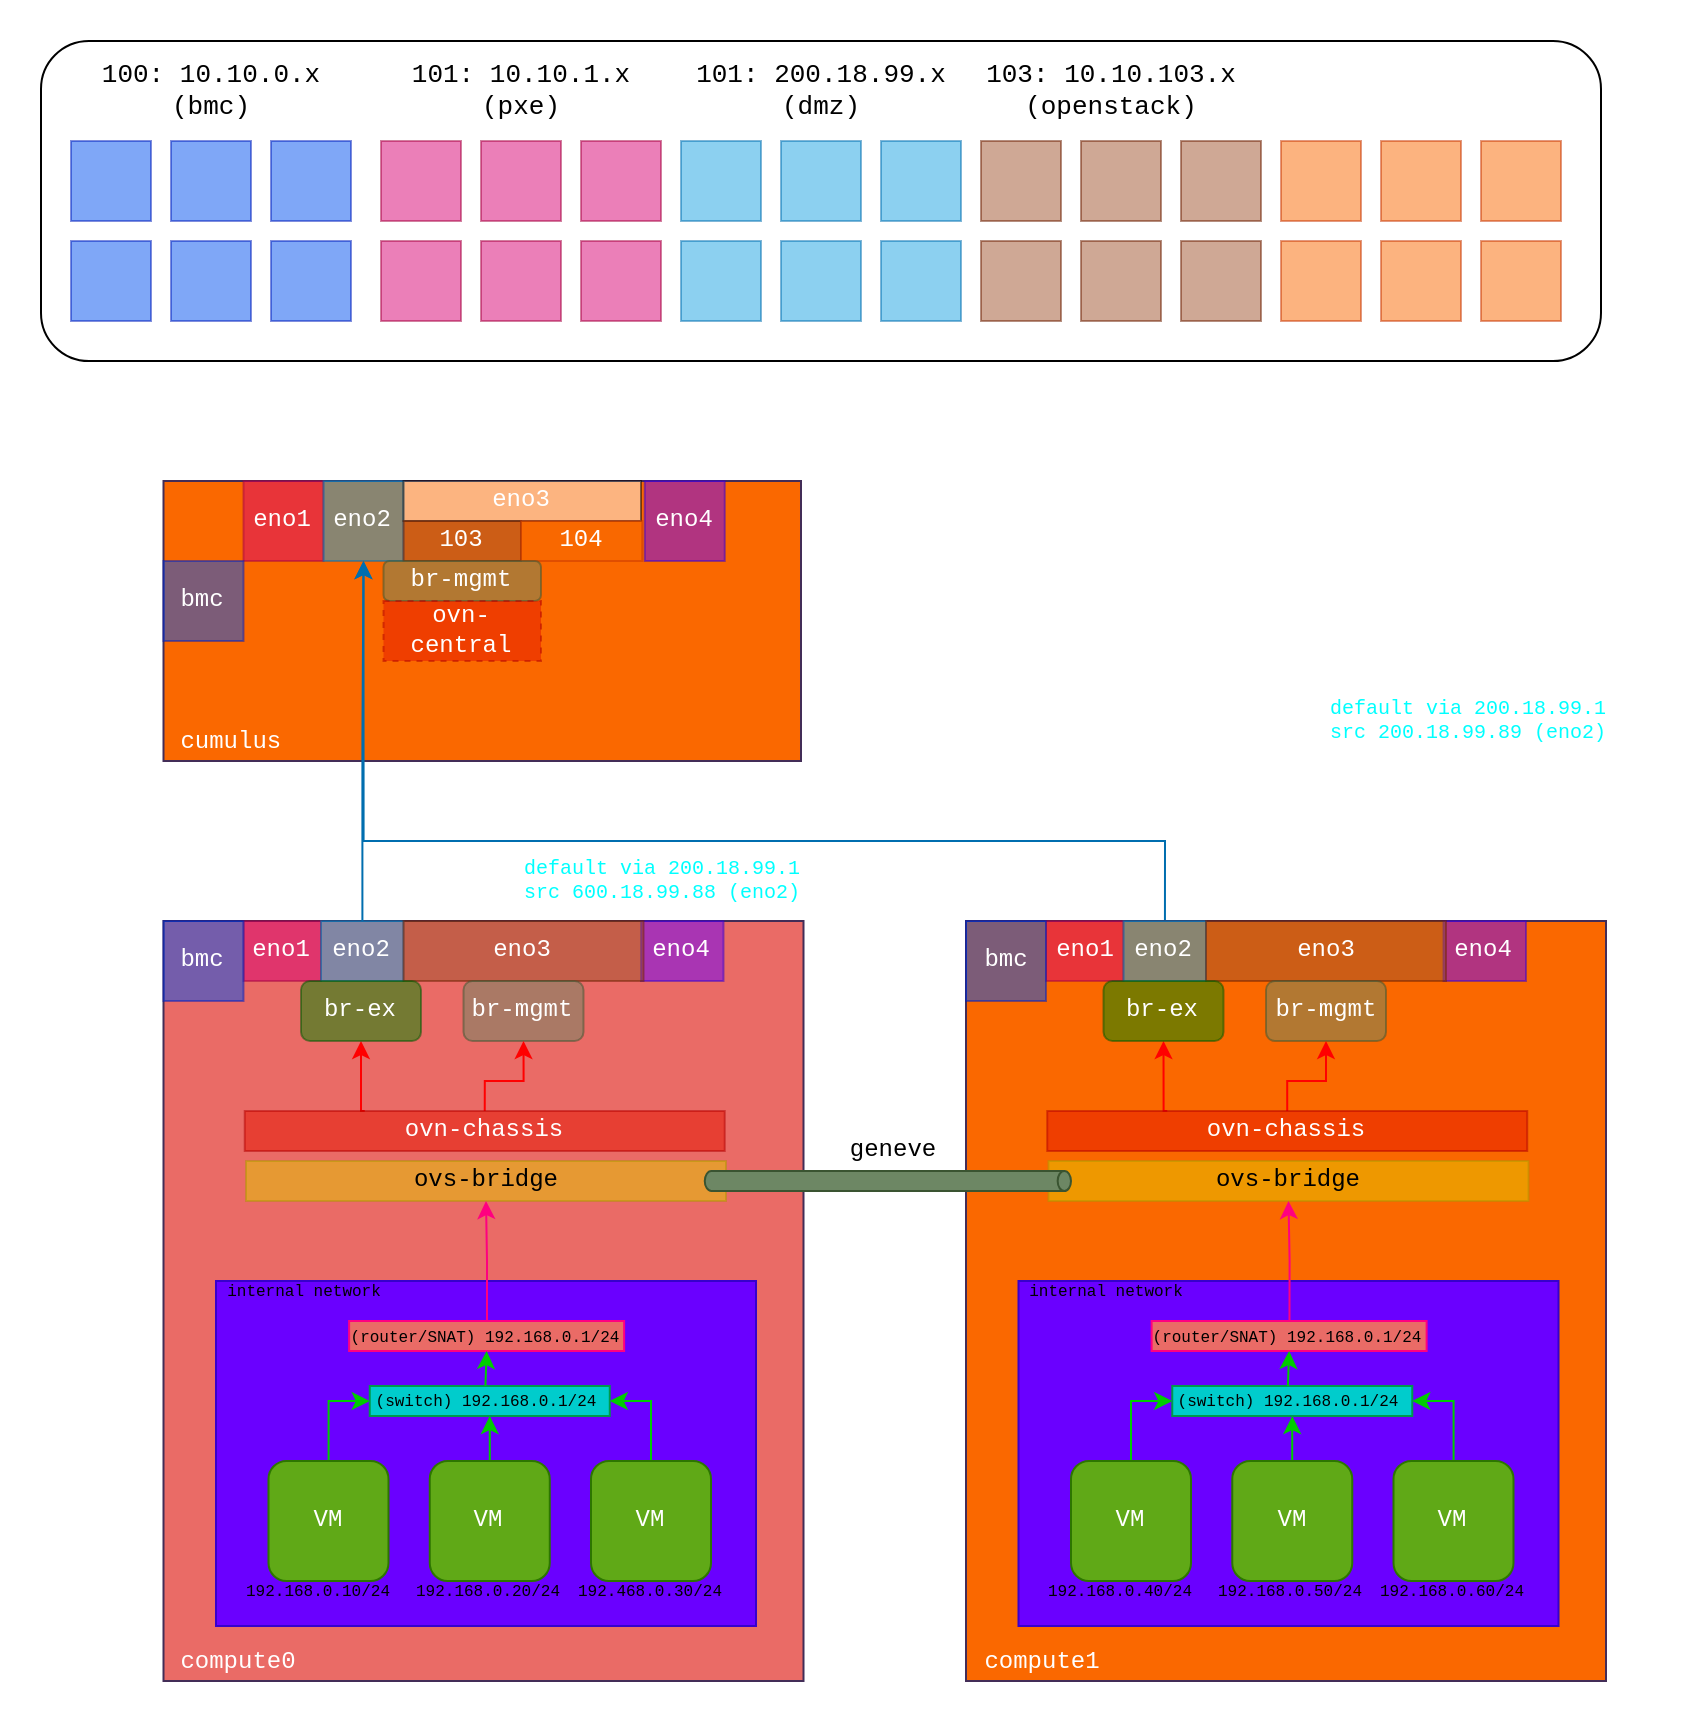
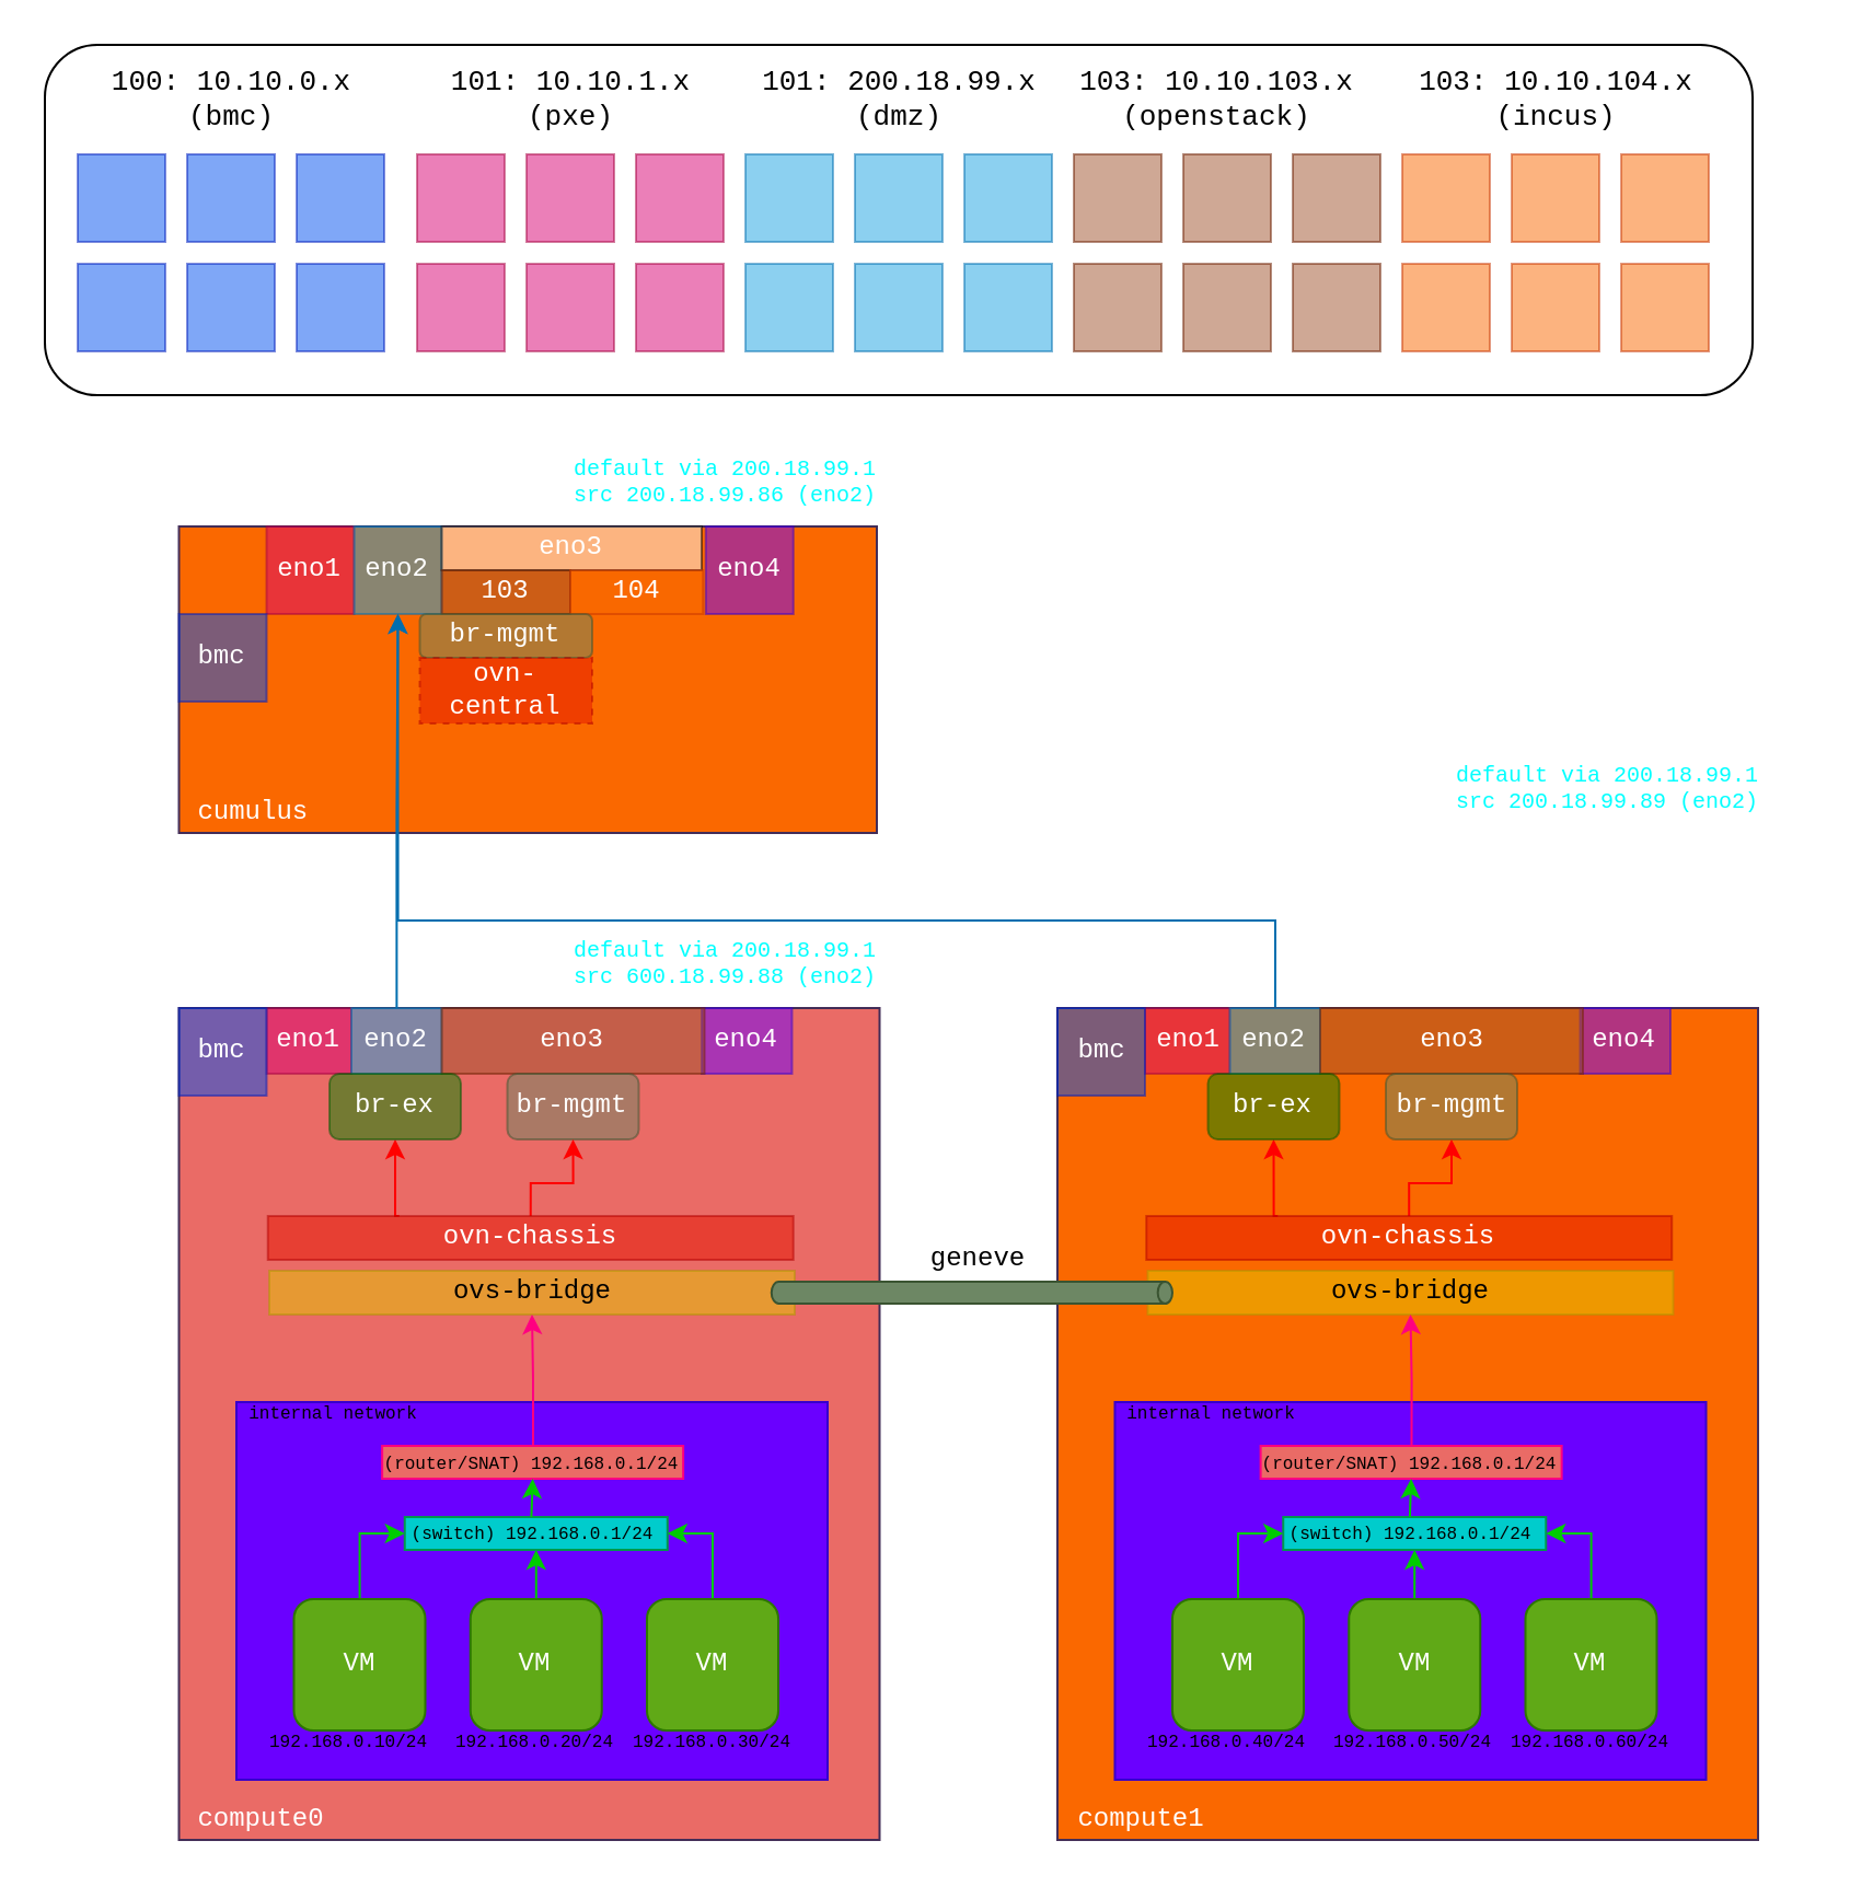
+ <mxCell id="63" value="103: 10.10.104.x (incus)" style="text;html=1;align=center;verticalAlign=middle;whiteSpace=wrap;rounded=0;fontFamily=Courier New;fontSize=13;" parent="1" vertex="1"><mxGeometry x="637.5" y="30" width="145" height="30" as="geometry" /></mxCell>
+ <mxCell id="77" value="default via 200.18.99.1&lt;div style=&quot;font-size: 10px;&quot;&gt;src&amp;nbsp;&lt;span style=&quot;background-color: initial; font-size: 10px;&quot;&gt;200.18.99.86 (eno2)&lt;/span&gt;&lt;/div&gt;" style="text;html=1;align=left;verticalAlign=middle;resizable=0;points=[];autosize=1;strokeColor=none;fillColor=none;fontSize=10;fontFamily=Courier New;fontColor=#00FFFF;" parent="1" vertex="1"><mxGeometry x="260" y="200" width="160" height="40" as="geometry" /></mxCell>
- <mxCell id="87" value="192.468.0.30/24" style="text;html=1;align=center;verticalAlign=middle;whiteSpace=wrap;rounded=0;fontSize=8;fontFamily=Courier New;" parent="1" vertex="1"><mxGeometry x="285" y="790" width="80" height="10" as="geometry" /></mxCell>
+ <mxCell id="87" value="192.168.0.30/24" style="text;html=1;align=center;verticalAlign=middle;whiteSpace=wrap;rounded=0;fontSize=8;fontFamily=Courier New;" parent="1" vertex="1"><mxGeometry x="285" y="790" width="80" height="10" as="geometry" /></mxCell>
